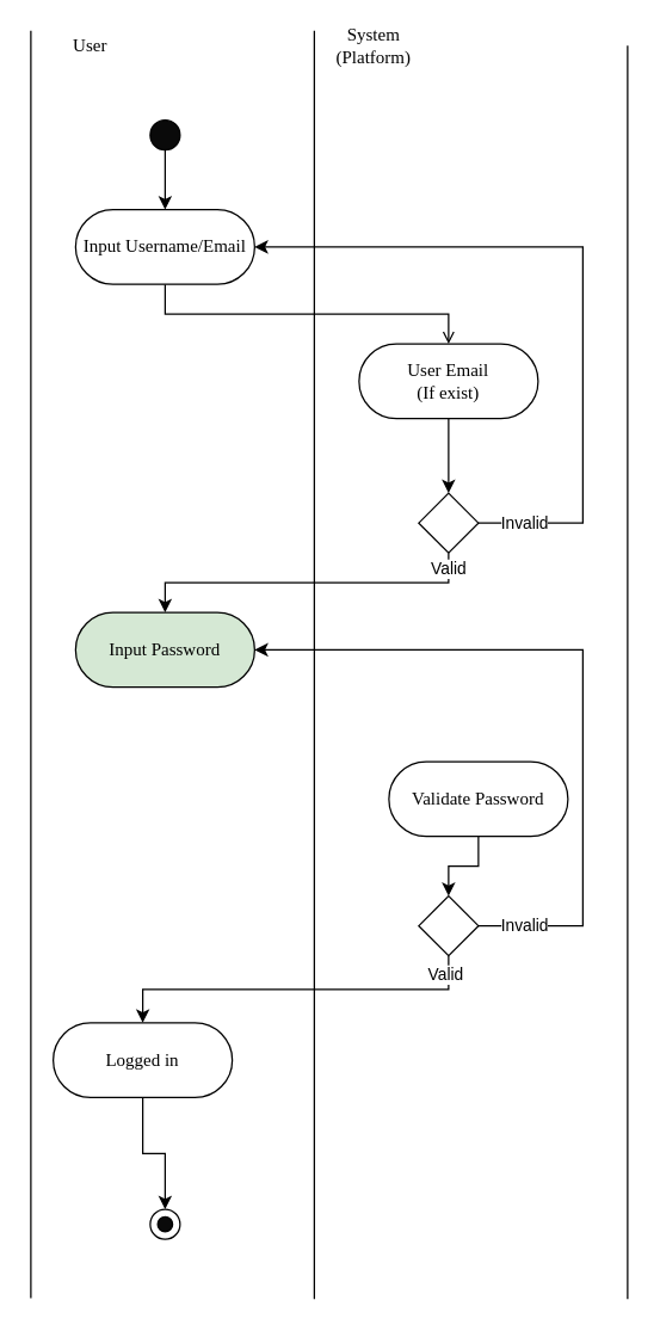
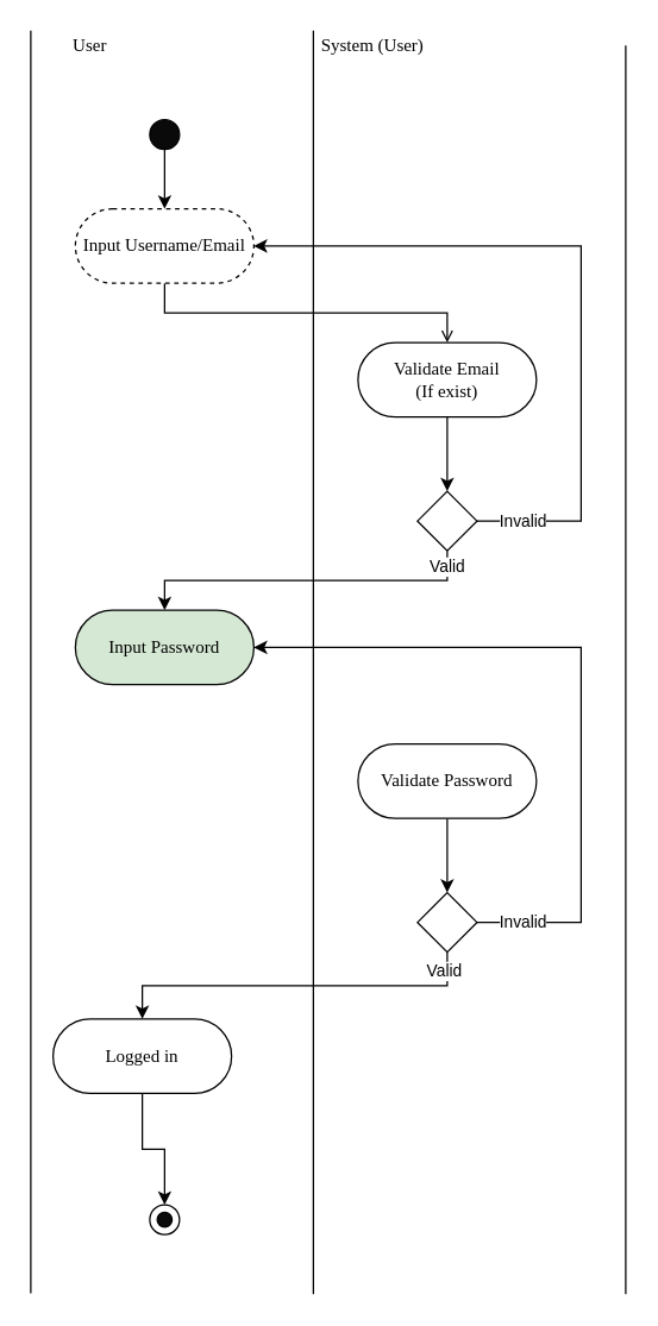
- <mxCell id="3" value="System (Platform)" style="text;html=1;strokeColor=none;fillColor=none;align=center;verticalAlign=middle;whiteSpace=wrap;rounded=0;fontSize=12;fontFamily=Times New Roman;" parent="1" vertex="1"><mxGeometry x="210" y="20" width="80" height="20" as="geometry" /></mxCell>
+ <mxCell id="3" value="System (User)" style="text;html=1;strokeColor=none;fillColor=none;align=center;verticalAlign=middle;whiteSpace=wrap;rounded=0;fontSize=12;fontFamily=Times New Roman;" parent="1" vertex="1"><mxGeometry x="210" y="20" width="80" height="20" as="geometry" /></mxCell>
- <mxCell id="7" value="Input Username/Email" style="rounded=1;whiteSpace=wrap;html=1;fontFamily=Times New Roman;fontSize=12;arcSize=50;" parent="1" vertex="1"><mxGeometry x="50" y="140" width="120" height="50" as="geometry" /></mxCell>
+ <mxCell id="7" value="Input Username/Email" style="rounded=1;whiteSpace=wrap;html=1;fontFamily=Times New Roman;fontSize=12;arcSize=50;dashed=1;" parent="1" vertex="1"><mxGeometry x="50" y="140" width="120" height="50" as="geometry" /></mxCell>
- <mxCell id="12" value="User Email&lt;br&gt;(If exist)" style="rounded=1;whiteSpace=wrap;html=1;fontFamily=Times New Roman;fontSize=12;arcSize=50;" vertex="1" parent="1"><mxGeometry x="240" y="230" width="120" height="50" as="geometry" /></mxCell>
+ <mxCell id="12" value="Validate Email&lt;br&gt;(If exist)" style="rounded=1;whiteSpace=wrap;html=1;fontFamily=Times New Roman;fontSize=12;arcSize=50;" vertex="1" parent="1"><mxGeometry x="240" y="230" width="120" height="50" as="geometry" /></mxCell>
- <mxCell id="20" value="Validate Password" style="rounded=1;whiteSpace=wrap;html=1;fontFamily=Times New Roman;fontSize=12;arcSize=50;" vertex="1" parent="1"><mxGeometry x="260" y="510" width="120" height="50" as="geometry" /></mxCell>
+ <mxCell id="20" value="Validate Password" style="rounded=1;whiteSpace=wrap;html=1;fontFamily=Times New Roman;fontSize=12;arcSize=50;" vertex="1" parent="1"><mxGeometry x="240" y="500" width="120" height="50" as="geometry" /></mxCell>
